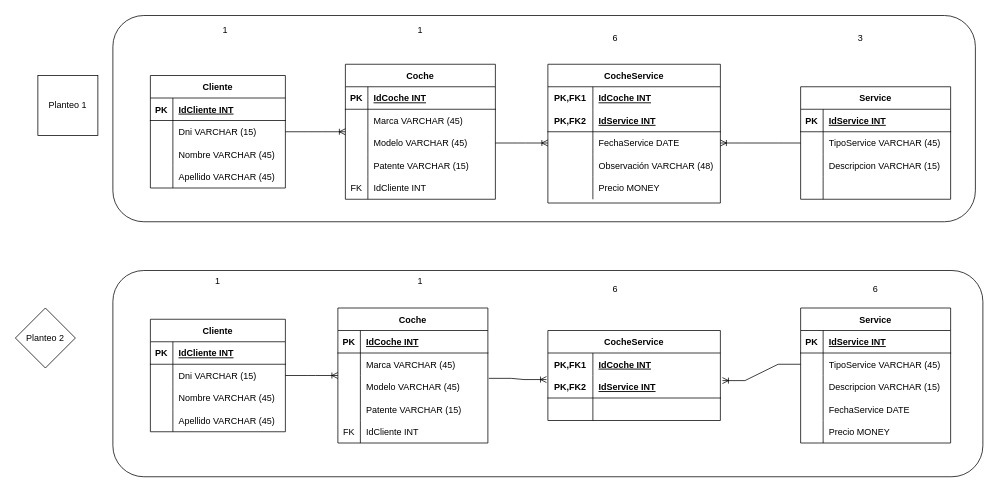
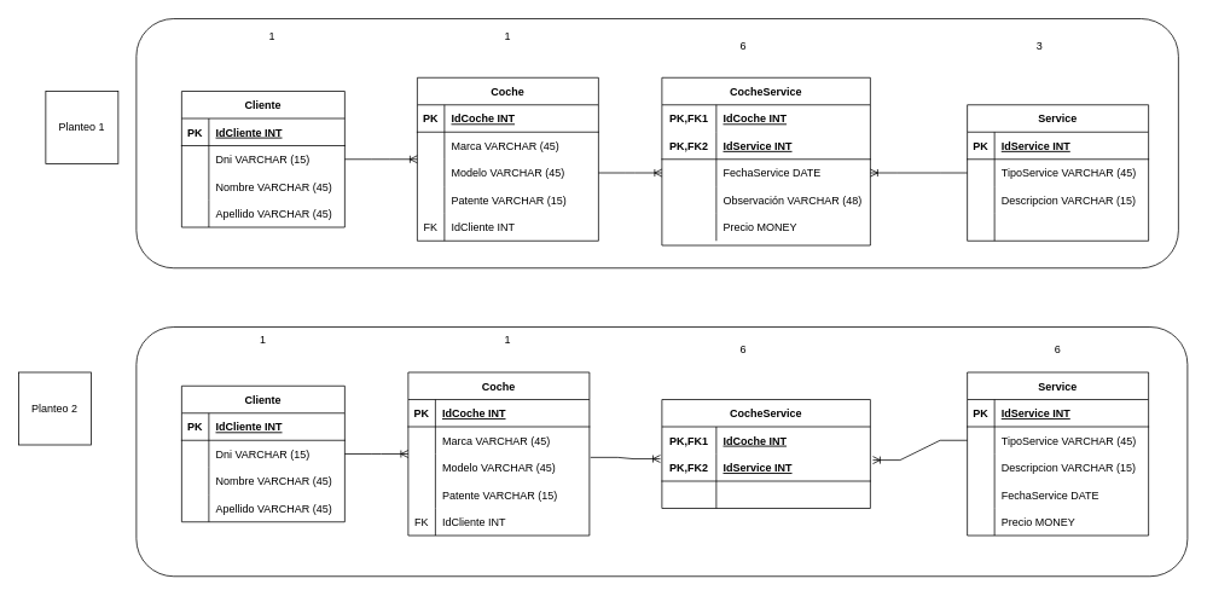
- <mxCell id="134" value="Planteo 2" style="rhombus;whiteSpace=wrap;html=1;aspect=fixed;" vertex="1" parent="1"><mxGeometry x="20" y="410" width="80" height="80" as="geometry" /></mxCell>
+ <mxCell id="134" value="Planteo 2" style="whiteSpace=wrap;html=1;aspect=fixed;" vertex="1" parent="1"><mxGeometry x="20" y="410" width="80" height="80" as="geometry" /></mxCell>
